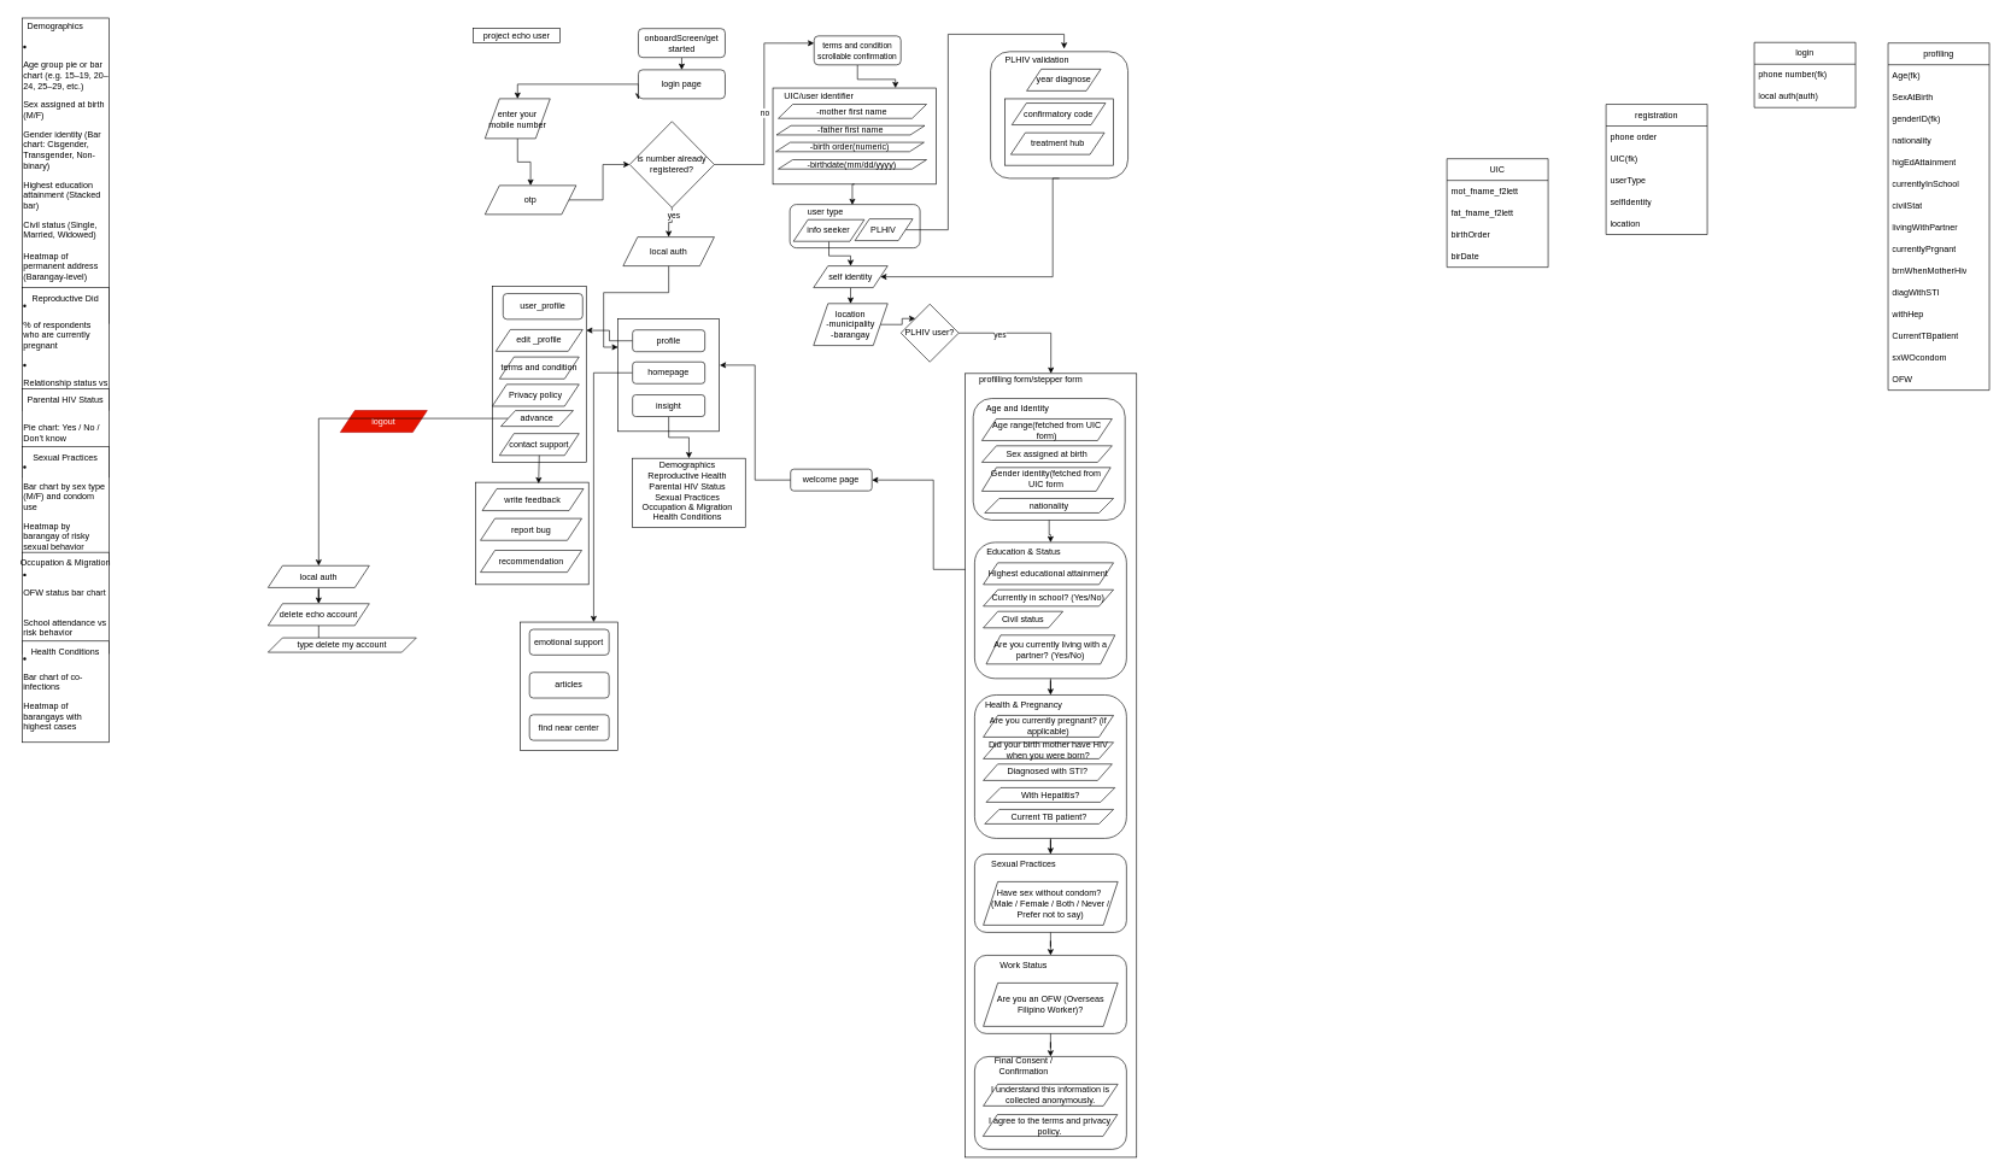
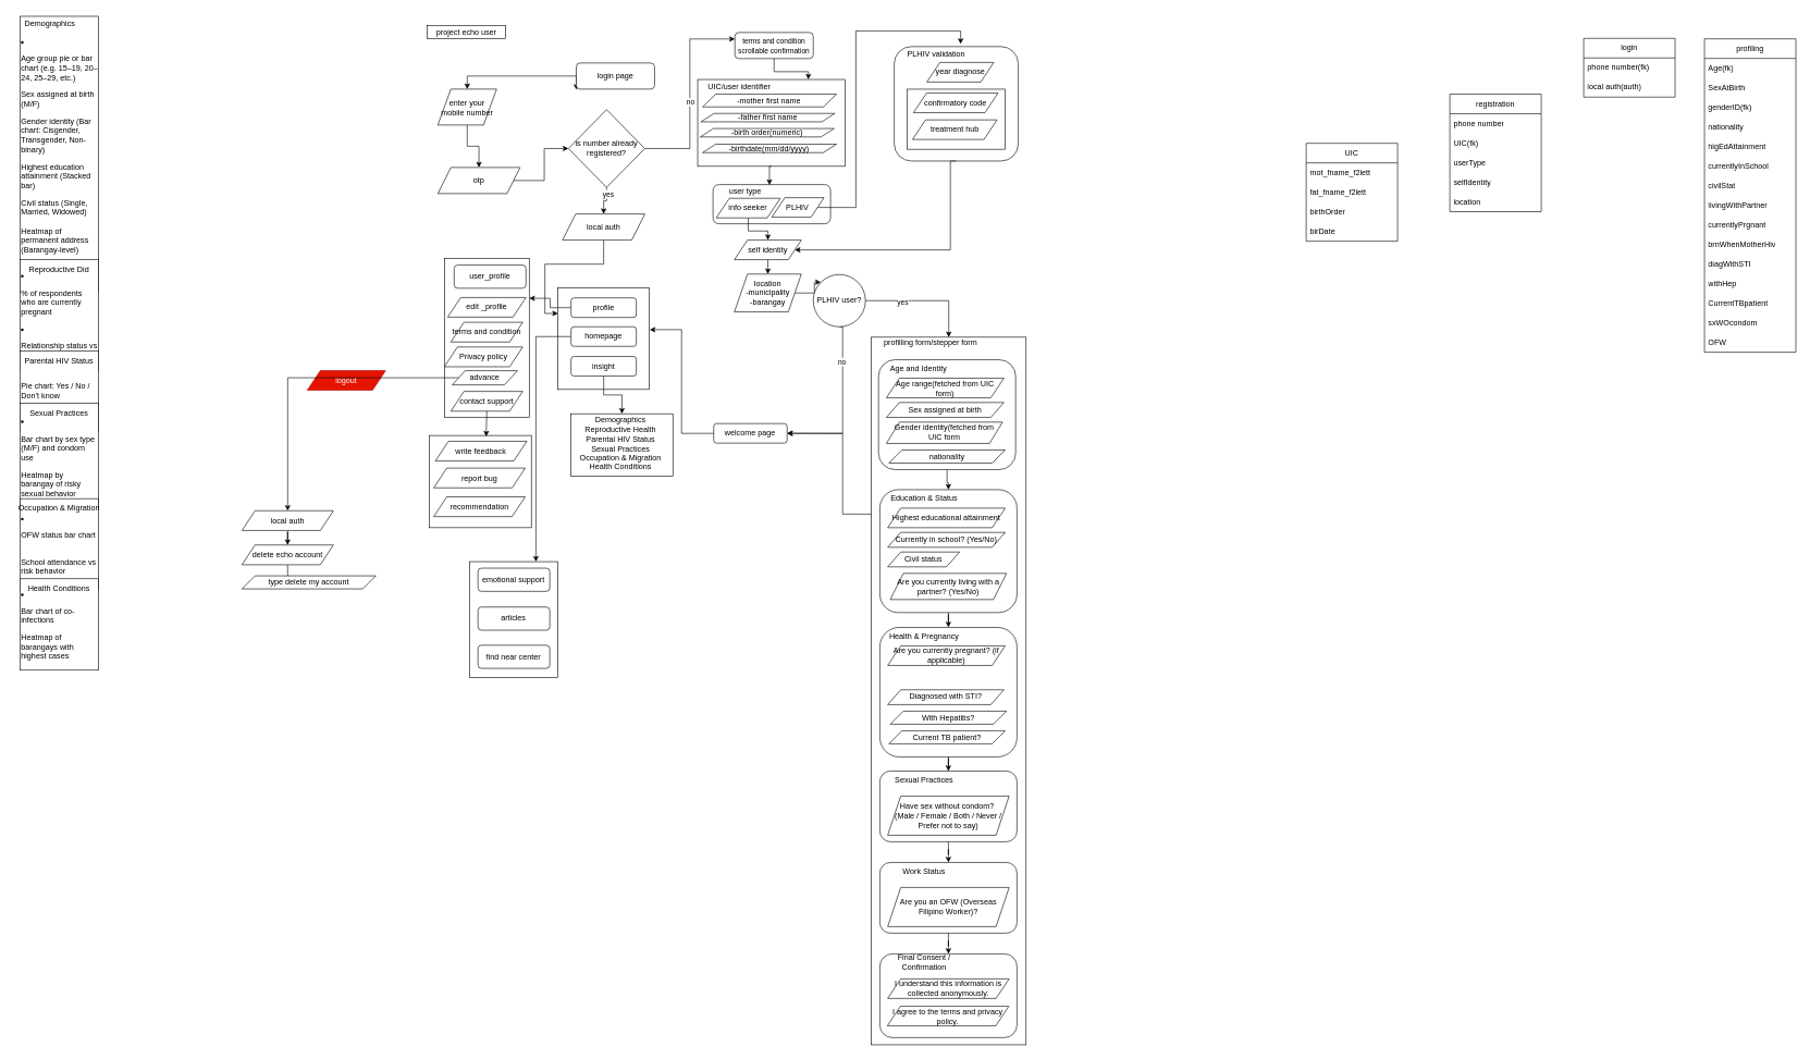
- <mxCell id="22" value="onboardScreen/get started" style="rounded=1;whiteSpace=wrap;html=1;" parent="1" vertex="1"><mxGeometry x="881.99" y="39" width="120" height="40" as="geometry" /></mxCell>
- <mxCell id="21" style="edgeStyle=orthogonalEdgeStyle;rounded=0;orthogonalLoop=1;jettySize=auto;html=1;exitX=0.5;exitY=1;exitDx=0;exitDy=0;entryX=0.5;entryY=0;entryDx=0;entryDy=0;" parent="1" source="22" target="6" edge="1"><mxGeometry relative="1" as="geometry" /></mxCell>
- <mxCell id="136" value="phone order" style="text;strokeColor=none;fillColor=none;align=left;verticalAlign=middle;spacingLeft=4;spacingRight=4;overflow=hidden;points=[[0,0.5],[1,0.5]];portConstraint=eastwest;rotatable=0;whiteSpace=wrap;html=1;" parent="135" vertex="1"><mxGeometry y="30" width="140" height="30" as="geometry" /></mxCell>
+ <mxCell id="136" value="phone number" style="text;strokeColor=none;fillColor=none;align=left;verticalAlign=middle;spacingLeft=4;spacingRight=4;overflow=hidden;points=[[0,0.5],[1,0.5]];portConstraint=eastwest;rotatable=0;whiteSpace=wrap;html=1;" parent="135" vertex="1"><mxGeometry y="30" width="140" height="30" as="geometry" /></mxCell>
- <mxCell id="52" value="PLHIV user?" style="rhombus;whiteSpace=wrap;html=1;" parent="1" vertex="1"><mxGeometry x="1244.99" y="420" width="80" height="80" as="geometry" /></mxCell>
+ <mxCell id="52" value="PLHIV user?" style="ellipse;whiteSpace=wrap;html=1;" parent="1" vertex="1"><mxGeometry x="1244.99" y="420" width="80" height="80" as="geometry" /></mxCell>
+ <mxCell id="48" style="edgeStyle=orthogonalEdgeStyle;rounded=0;orthogonalLoop=1;jettySize=auto;html=1;exitX=0.5;exitY=1;exitDx=0;exitDy=0;entryX=1;entryY=0.5;entryDx=0;entryDy=0;" parent="1" source="52" target="18" edge="1"><mxGeometry relative="1" as="geometry"><Array as="points"><mxPoint x="1290" y="500" /><mxPoint x="1290" y="663" /></Array></mxGeometry></mxCell>
+ <mxCell id="49" value="no" style="edgeLabel;html=1;align=center;verticalAlign=middle;resizable=0;points=[];" parent="48" vertex="1" connectable="0"><mxGeometry x="-0.533" y="-2" relative="1" as="geometry"><mxPoint as="offset" /></mxGeometry></mxCell>
- <mxCell id="85" value="Did your birth mother have HIV when you were born?" style="shape=parallelogram;perimeter=parallelogramPerimeter;whiteSpace=wrap;html=1;fixedSize=1;" parent="1" vertex="1"><mxGeometry x="1358.99" y="1026" width="180" height="22.75" as="geometry" /></mxCell>
